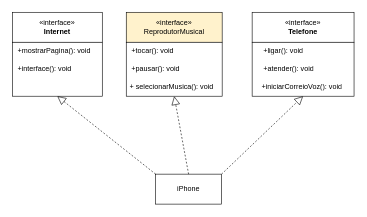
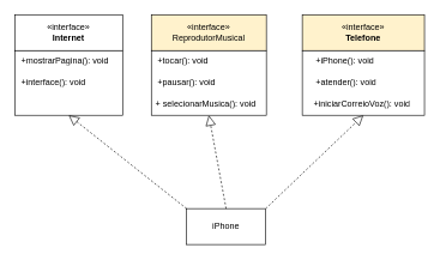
- <mxCell id="5" value="«interface»&lt;br&gt;&lt;b&gt;Telefone&lt;/b&gt;" style="html=1;whiteSpace=wrap;" vertex="1" parent="1"><mxGeometry x="420" y="20" width="170" height="50" as="geometry" /></mxCell>
+ <mxCell id="5" value="«interface»&lt;br&gt;&lt;b&gt;Telefone&lt;/b&gt;" style="html=1;whiteSpace=wrap;fillColor=#fff2cc;" vertex="1" parent="1"><mxGeometry x="420" y="20" width="170" height="50" as="geometry" /></mxCell>
- <mxCell id="16" value="+ligar(): void" style="text;strokeColor=none;fillColor=none;align=left;verticalAlign=top;spacingLeft=4;spacingRight=4;overflow=hidden;rotatable=0;points=[[0,0.5],[1,0.5]];portConstraint=eastwest;whiteSpace=wrap;html=1;" vertex="1" parent="1"><mxGeometry x="432.5" y="70" width="140" height="40" as="geometry" /></mxCell>
+ <mxCell id="16" value="+iPhone(): void" style="text;strokeColor=none;fillColor=none;align=left;verticalAlign=top;spacingLeft=4;spacingRight=4;overflow=hidden;rotatable=0;points=[[0,0.5],[1,0.5]];portConstraint=eastwest;whiteSpace=wrap;html=1;" vertex="1" parent="1"><mxGeometry x="432.5" y="70" width="140" height="40" as="geometry" /></mxCell>
